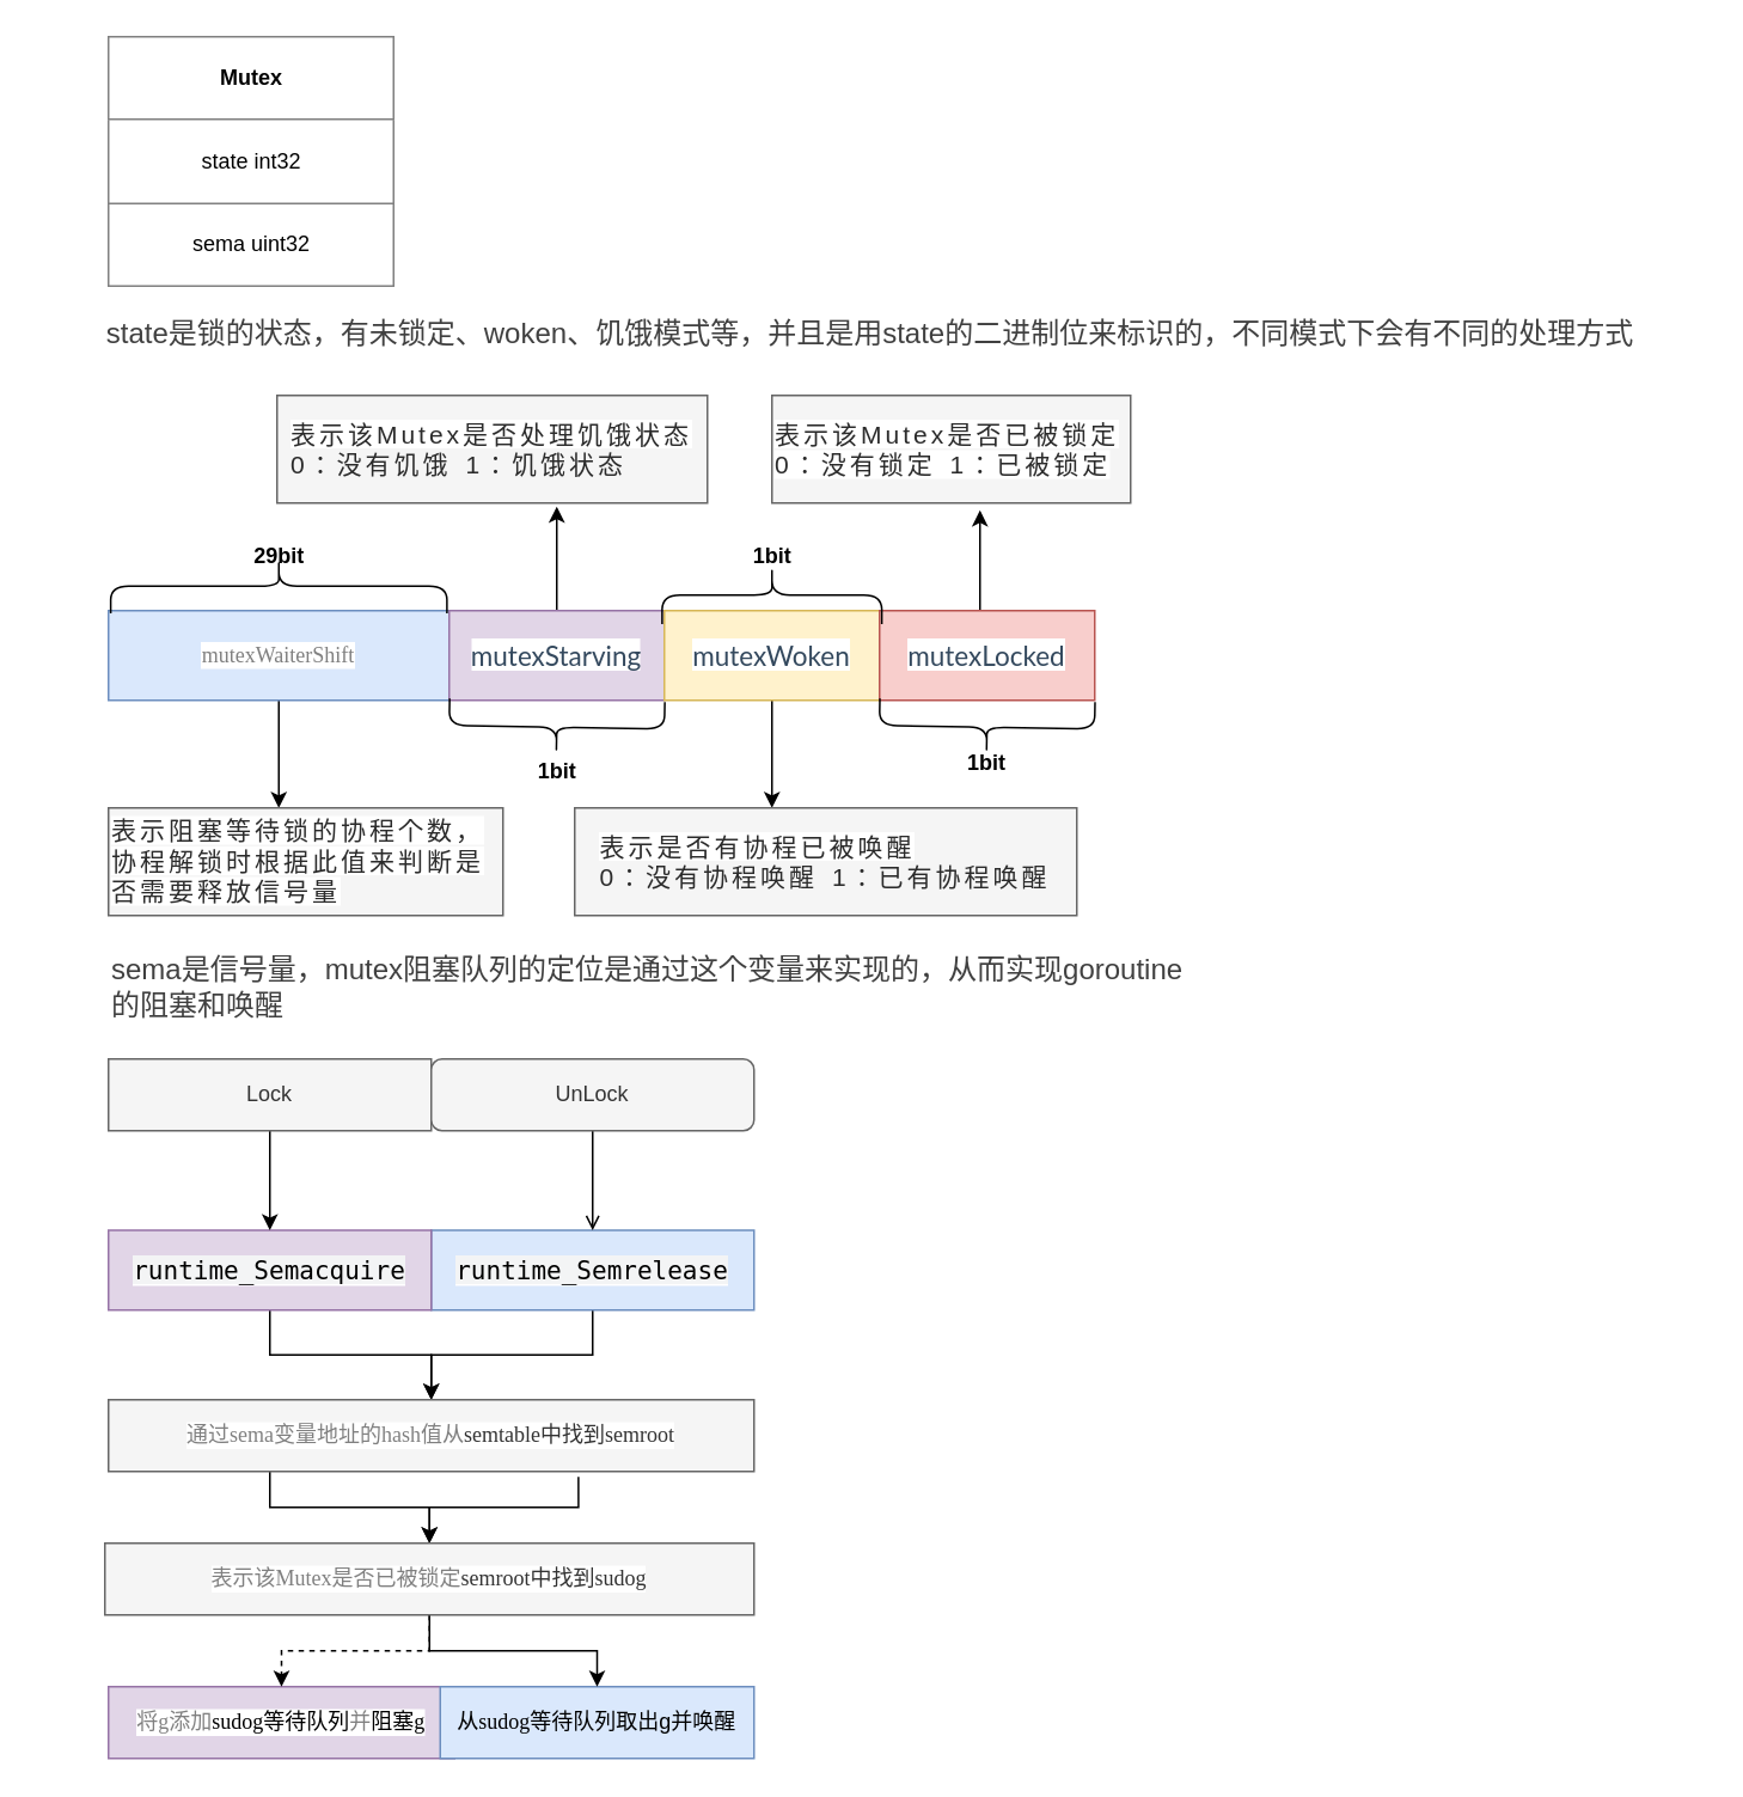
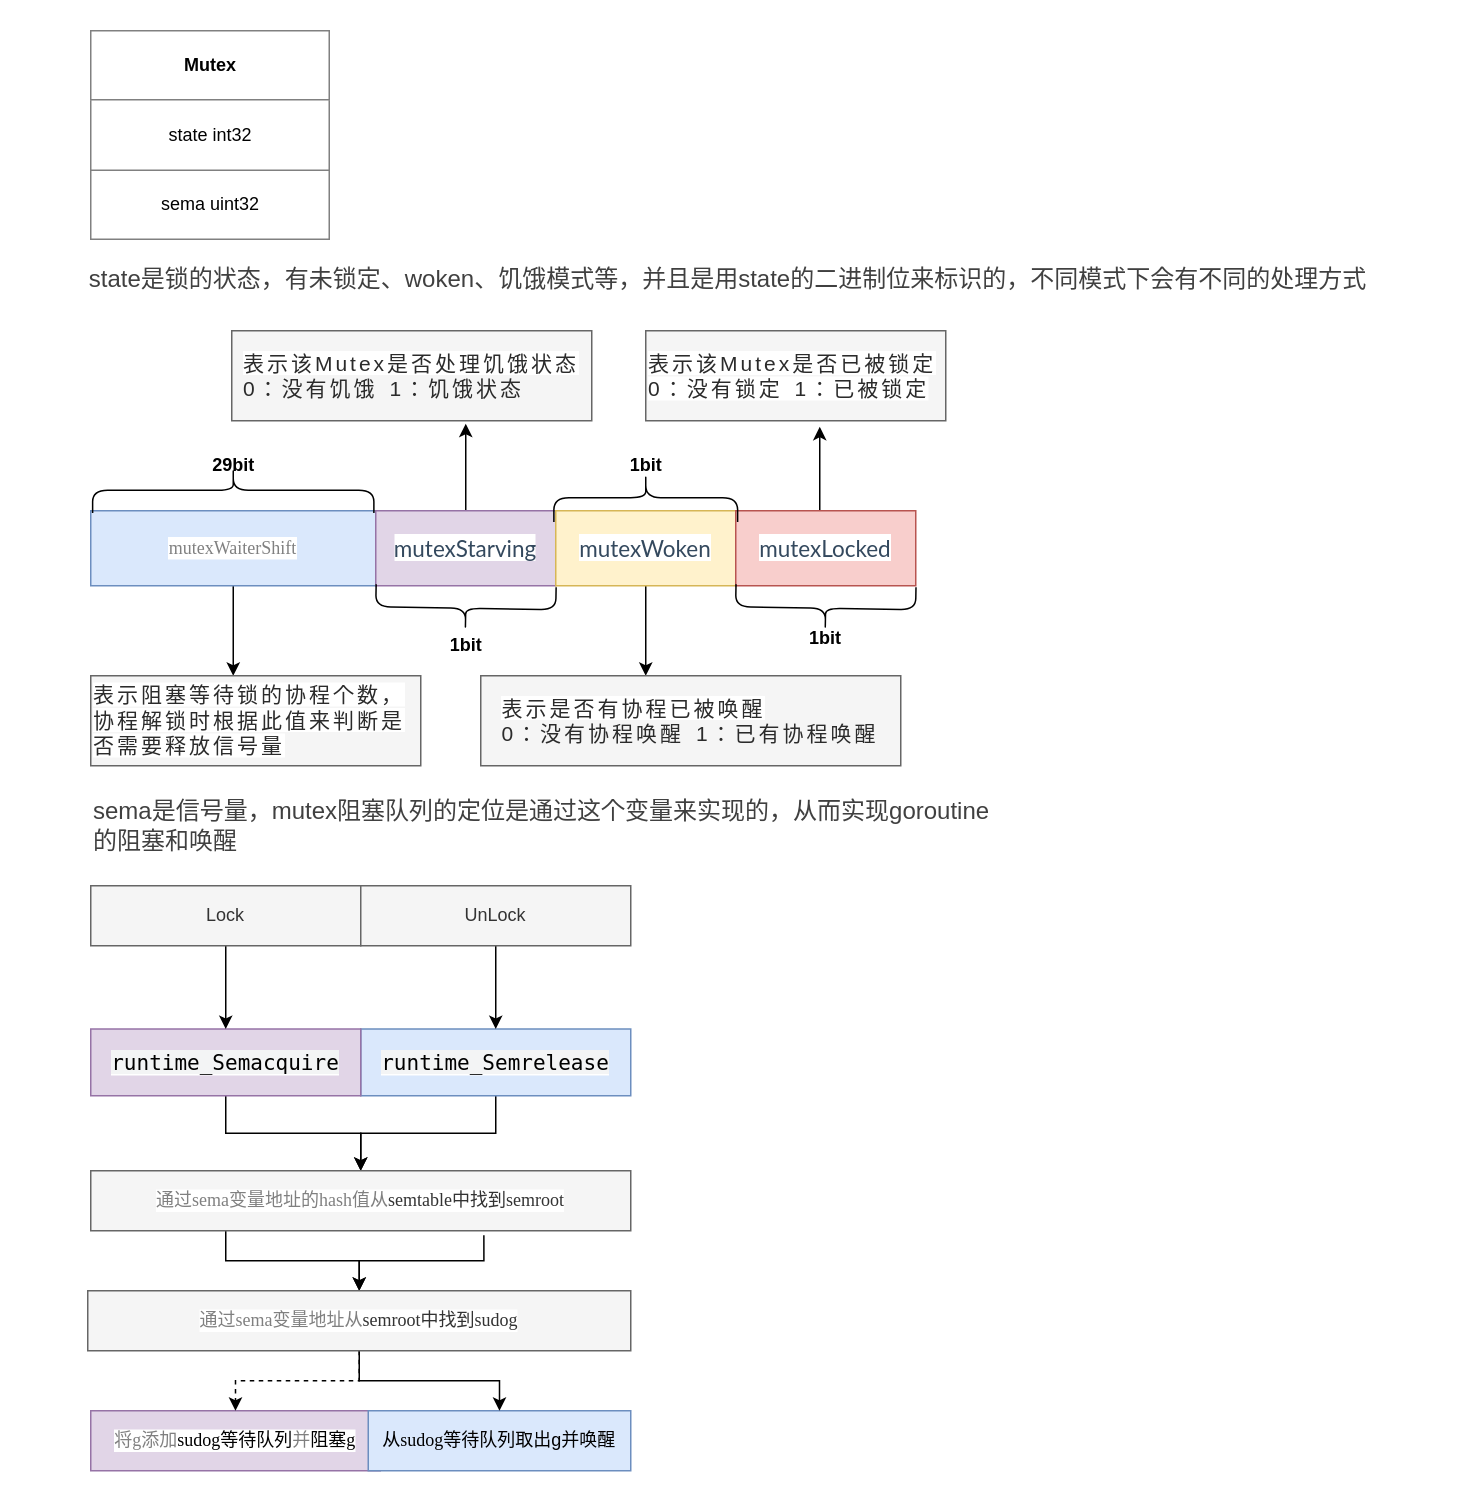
- <mxCell id="30" value="UnLock" style="whiteSpace=wrap;html=1;fillColor=#f5f5f5;fontColor=#333333;strokeColor=#666666;rounded=1;" vertex="1" parent="1"><mxGeometry x="240" y="590" width="180" height="40" as="geometry" /></mxCell>
+ <mxCell id="30" value="UnLock" style="whiteSpace=wrap;html=1;fillColor=#f5f5f5;fontColor=#333333;strokeColor=#666666;" vertex="1" parent="1"><mxGeometry x="240" y="590" width="180" height="40" as="geometry" /></mxCell>
- <mxCell id="29" value="" style="edgeStyle=orthogonalEdgeStyle;rounded=0;orthogonalLoop=1;jettySize=auto;html=1;endArrow=open;" edge="1" parent="1" source="30" target="24"><mxGeometry relative="1" as="geometry"><Array as="points"><mxPoint x="330" y="670" /><mxPoint x="330" y="670" /></Array></mxGeometry></mxCell>
+ <mxCell id="29" value="" style="edgeStyle=orthogonalEdgeStyle;rounded=0;orthogonalLoop=1;jettySize=auto;html=1;" edge="1" parent="1" source="30" target="24"><mxGeometry relative="1" as="geometry"><Array as="points"><mxPoint x="330" y="670" /><mxPoint x="330" y="670" /></Array></mxGeometry></mxCell>
- <mxCell id="41" value="&lt;pre style=&quot;background-color: rgb(255 , 255 , 255) ; font-family: &amp;#34;menlo&amp;#34; ; font-size: 9pt&quot;&gt;&lt;pre style=&quot;font-family: &amp;#34;menlo&amp;#34; ; font-size: 9pt&quot;&gt;&lt;font color=&quot;#808080&quot;&gt;表示该Mutex是否已被锁定&lt;/font&gt;semroot中找到sudog&lt;br&gt;&lt;/pre&gt;&lt;/pre&gt;" style="rounded=0;whiteSpace=wrap;html=1;fillColor=#f5f5f5;fontColor=#333333;strokeColor=#666666;" vertex="1" parent="1"><mxGeometry x="58" y="860" width="362" height="40" as="geometry" /></mxCell>
+ <mxCell id="41" value="&lt;pre style=&quot;background-color: rgb(255 , 255 , 255) ; font-family: &amp;#34;menlo&amp;#34; ; font-size: 9pt&quot;&gt;&lt;pre style=&quot;font-family: &amp;#34;menlo&amp;#34; ; font-size: 9pt&quot;&gt;&lt;font color=&quot;#808080&quot;&gt;通过sema变量地址从&lt;/font&gt;semroot中找到sudog&lt;br&gt;&lt;/pre&gt;&lt;/pre&gt;" style="rounded=0;whiteSpace=wrap;html=1;fillColor=#f5f5f5;fontColor=#333333;strokeColor=#666666;" vertex="1" parent="1"><mxGeometry x="58" y="860" width="362" height="40" as="geometry" /></mxCell>
